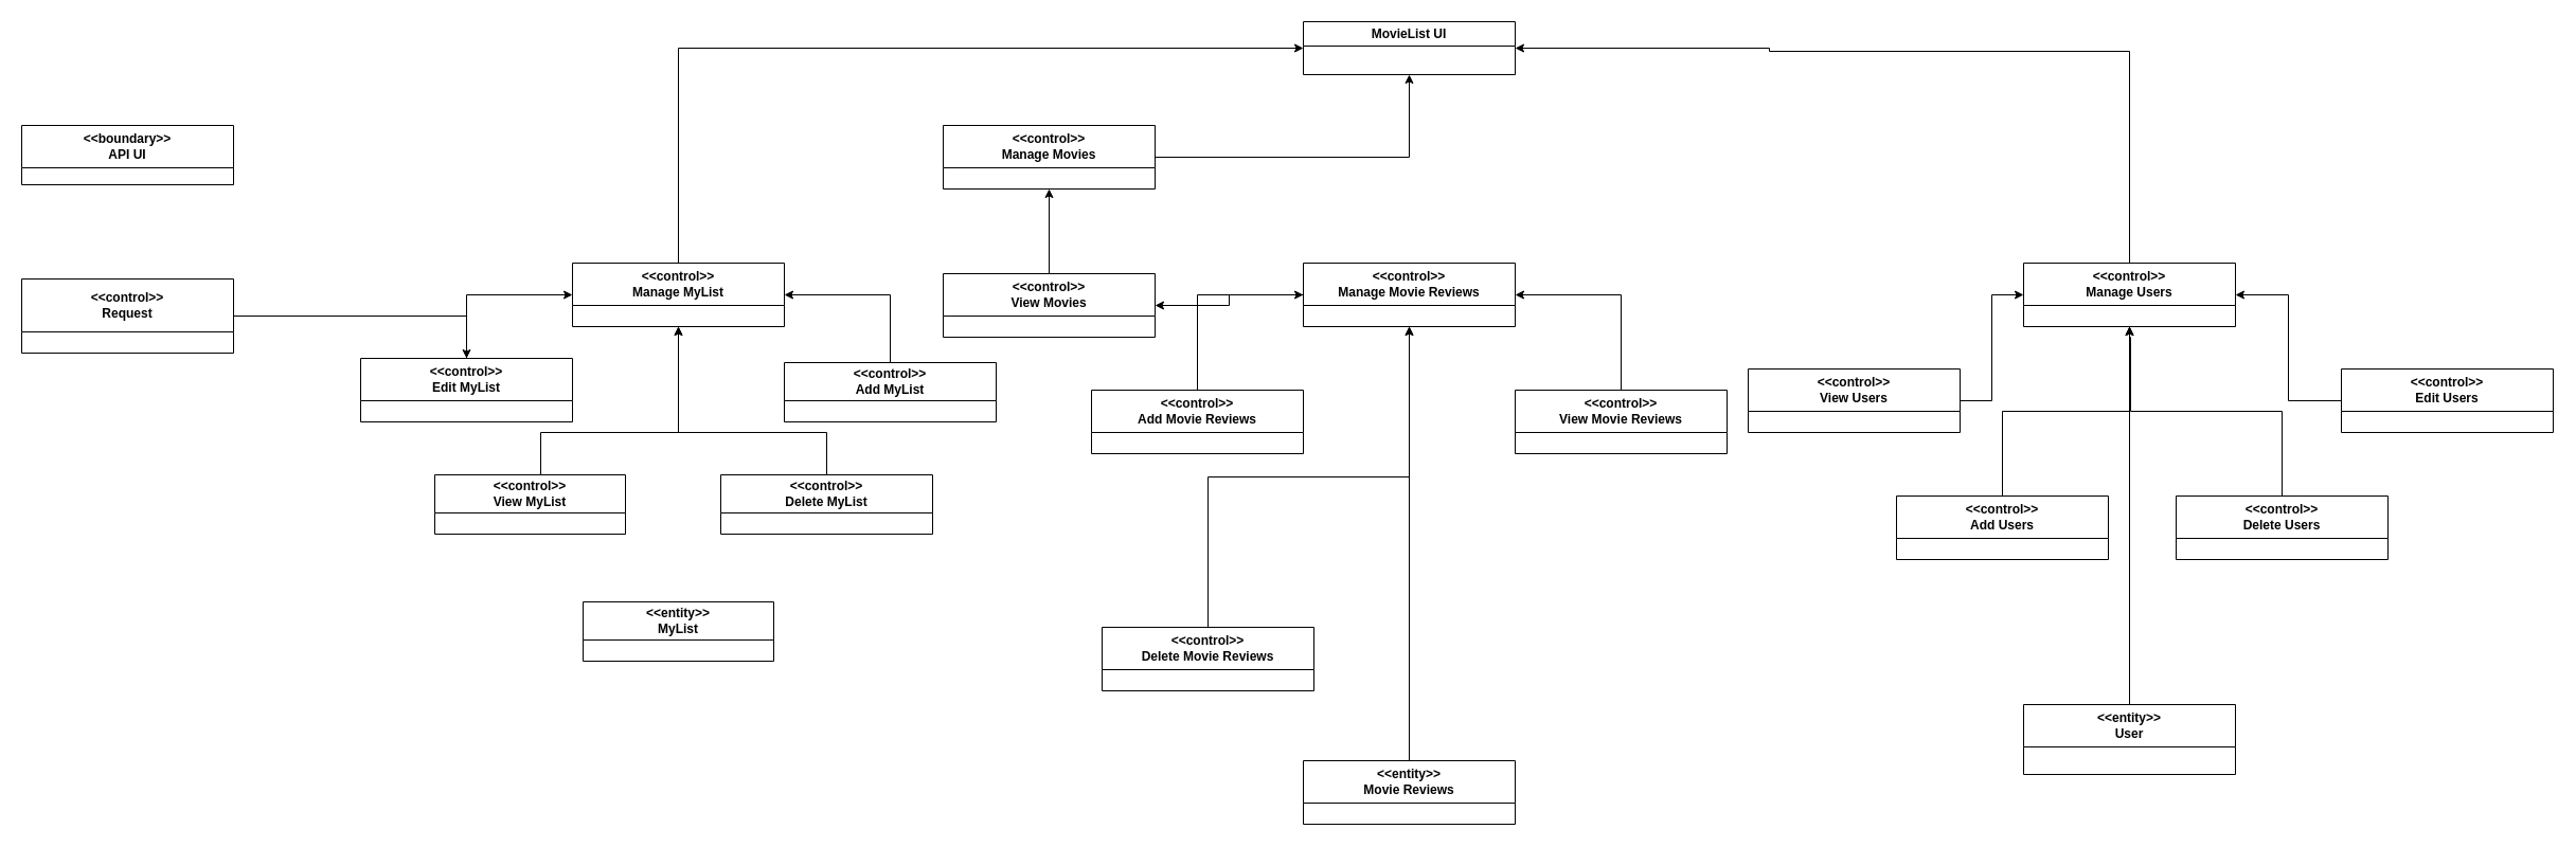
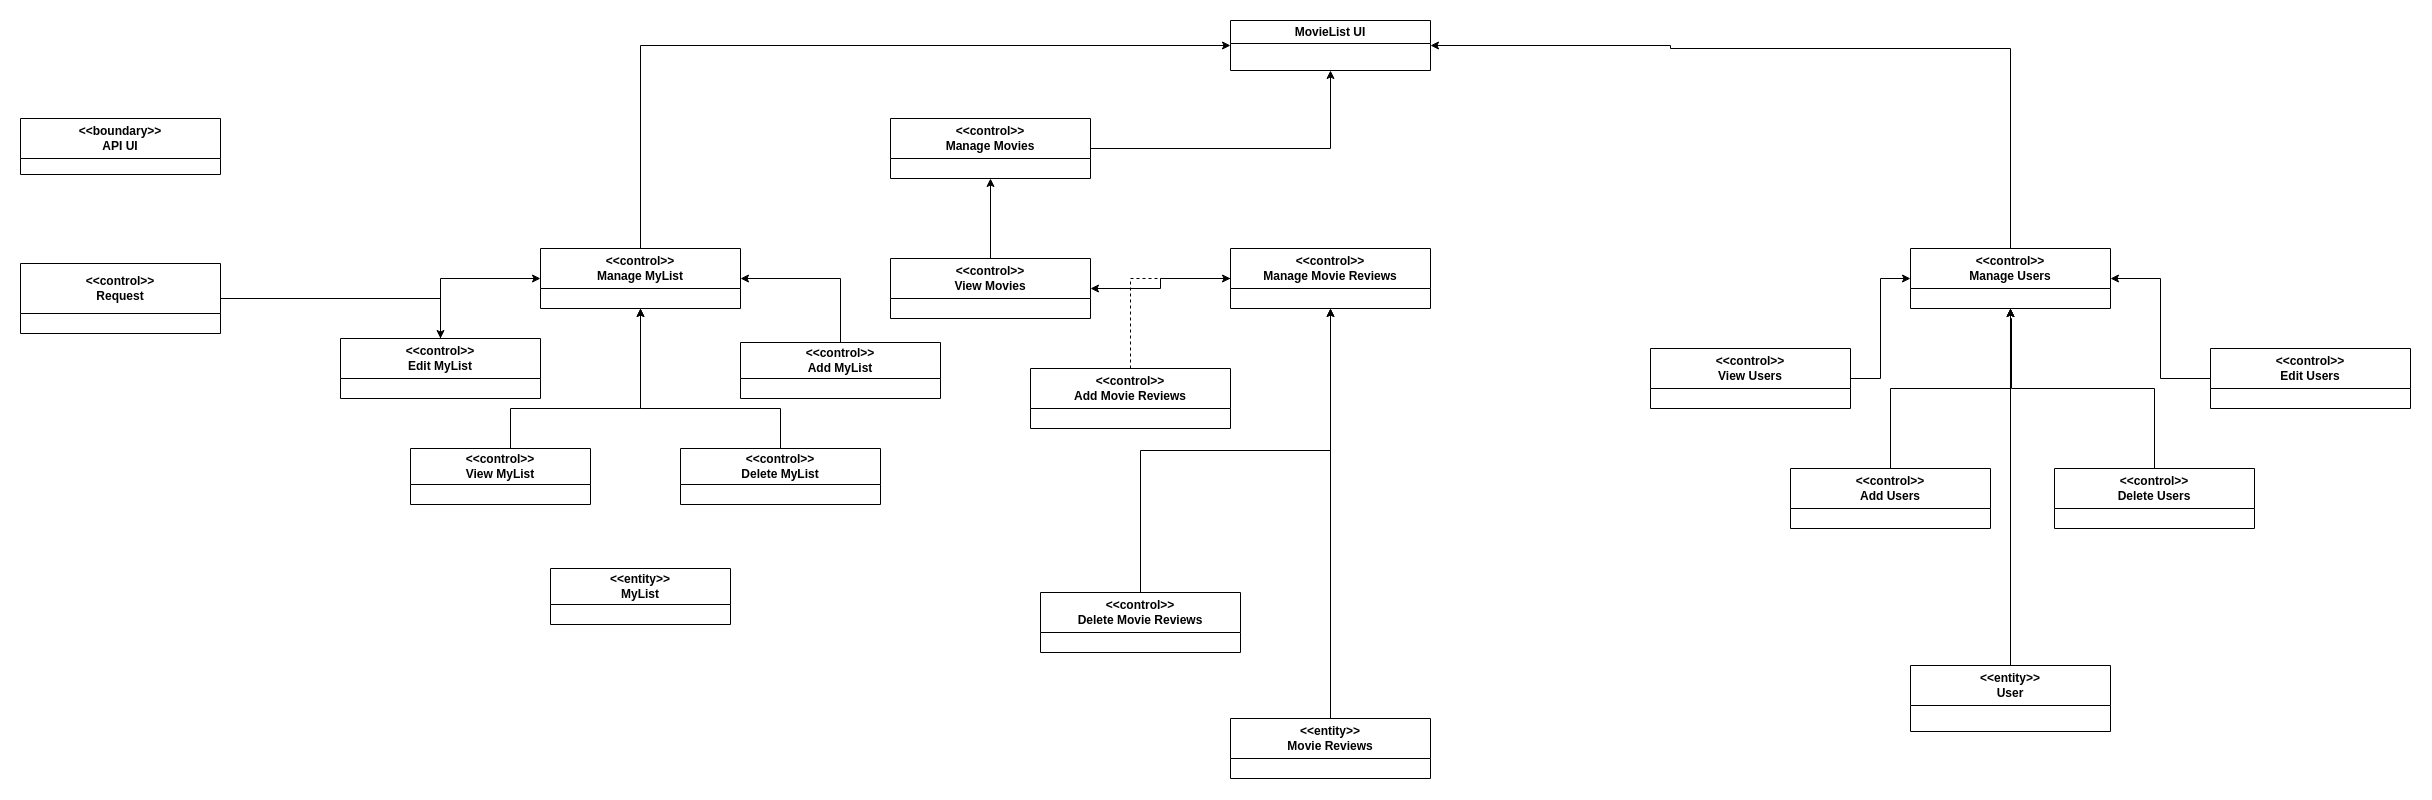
- <mxCell id="20" style="edgeStyle=orthogonalEdgeStyle;rounded=0;orthogonalLoop=1;jettySize=auto;html=1;entryX=1;entryY=0.5;entryDx=0;entryDy=0;" parent="16" source="21" target="17" edge="1"><mxGeometry relative="1" as="geometry" /></mxCell>
- <mxCell id="22" style="edgeStyle=orthogonalEdgeStyle;rounded=0;orthogonalLoop=1;jettySize=auto;html=1;entryX=0;entryY=0.5;entryDx=0;entryDy=0;" parent="16" source="23" target="17" edge="1"><mxGeometry relative="1" as="geometry" /></mxCell>
+ <mxCell id="22" style="edgeStyle=orthogonalEdgeStyle;rounded=0;orthogonalLoop=1;jettySize=auto;html=1;entryX=0;entryY=0.5;entryDx=0;entryDy=0;dashed=1;" parent="16" source="23" target="17" edge="1"><mxGeometry relative="1" as="geometry" /></mxCell>
- <mxCell id="21" value="&amp;lt;&amp;lt;control&amp;gt;&amp;gt;&lt;br&gt;View Movie Reviews" style="swimlane;whiteSpace=wrap;html=1;startSize=40;" parent="16" vertex="1"><mxGeometry x="400" y="120" width="200" height="60" as="geometry" /></mxCell>
